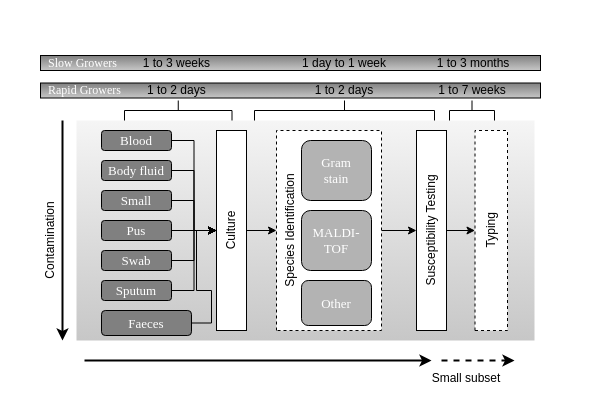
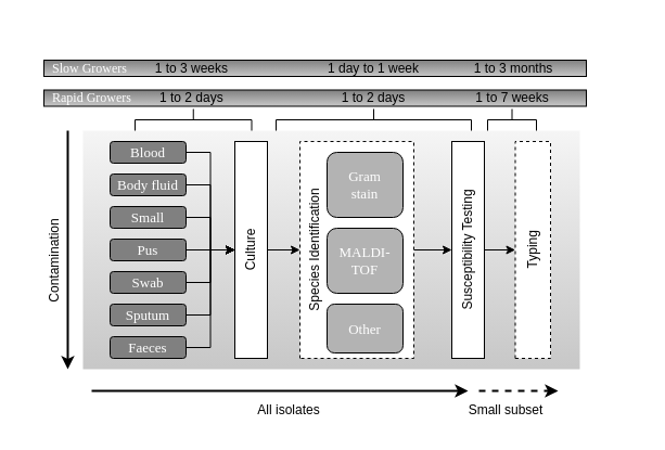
- <mxCell id="17" value="Faeces" style="rounded=1;whiteSpace=wrap;html=1;labelBackgroundColor=none;fontFamily=Times New Roman;fontSize=13;fontColor=#FFFFFF;fillColor=#808080;" vertex="1" parent="1"><mxGeometry x="101" y="310" width="90" height="25" as="geometry" /></mxCell>
+ <mxCell id="17" value="Faeces" style="rounded=1;whiteSpace=wrap;html=1;labelBackgroundColor=none;fontFamily=Times New Roman;fontSize=13;fontColor=#FFFFFF;fillColor=#808080;" vertex="1" parent="1"><mxGeometry x="101" y="310" width="70" height="20" as="geometry" /></mxCell>
+ <mxCell id="29" value="All isolates" style="text;html=1;strokeColor=none;fillColor=none;align=center;verticalAlign=middle;whiteSpace=wrap;rounded=0;" vertex="1" parent="1"><mxGeometry x="221" y="363" width="90" height="30" as="geometry" /></mxCell>
